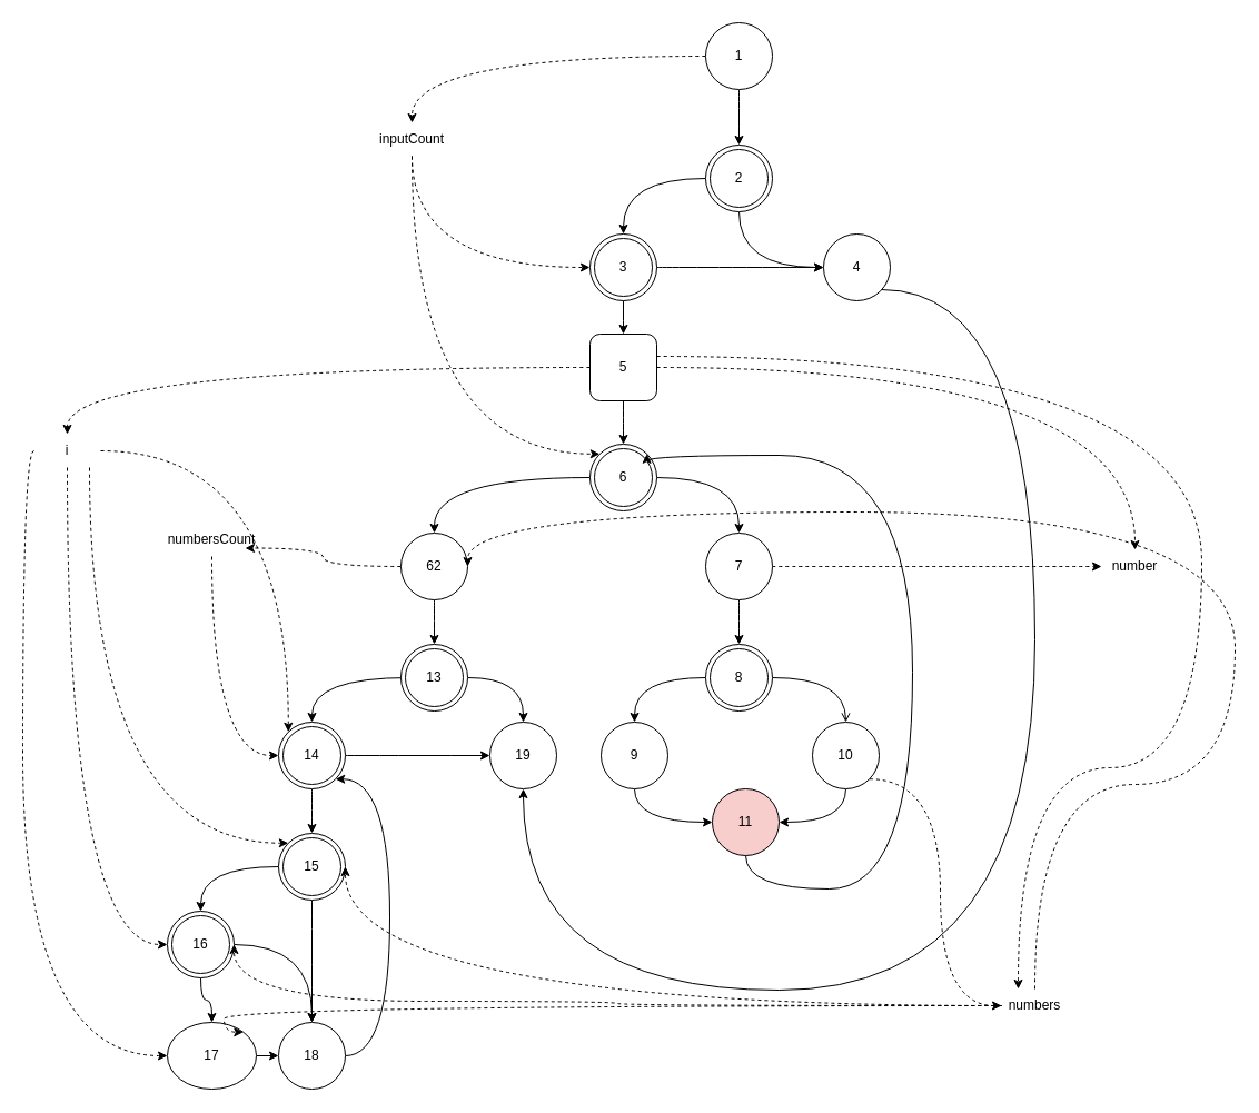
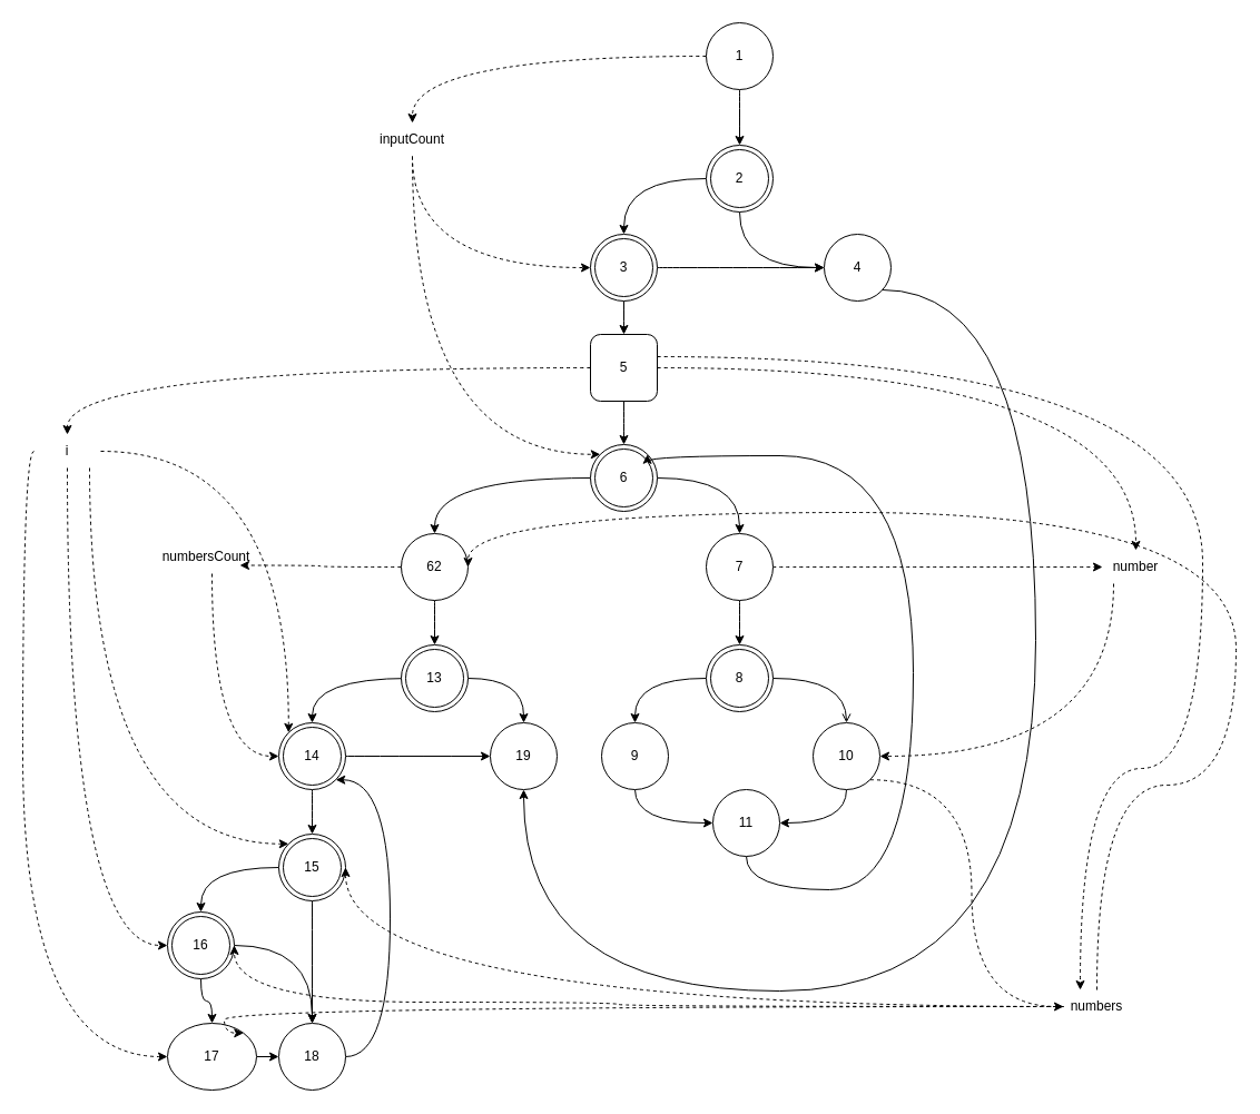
- <mxCell id="70" value="numbersCount" style="text;html=1;strokeColor=none;fillColor=none;align=center;verticalAlign=middle;whiteSpace=wrap;rounded=0;" vertex="1" parent="1"><mxGeometry x="160" y="470" width="60" height="30" as="geometry" /></mxCell>
+ <mxCell id="70" value="numbersCount" style="text;html=1;strokeColor=none;fillColor=none;align=center;verticalAlign=middle;whiteSpace=wrap;rounded=0;" vertex="1" parent="1"><mxGeometry x="155" y="485" width="60" height="30" as="geometry" /></mxCell>
+ <mxCell id="57" style="edgeStyle=orthogonalEdgeStyle;curved=1;rounded=0;orthogonalLoop=1;jettySize=auto;html=1;entryX=1;entryY=0.5;entryDx=0;entryDy=0;dashed=1;" edge="1" parent="1" source="58" target="32"><mxGeometry relative="1" as="geometry"><Array as="points"><mxPoint x="1000" y="679" /></Array></mxGeometry></mxCell>
- <mxCell id="37" value="11" style="ellipse;whiteSpace=wrap;html=1;aspect=fixed;fillColor=#f8cecc;" parent="1" vertex="1"><mxGeometry x="640" y="709" width="60" height="60" as="geometry" /></mxCell>
+ <mxCell id="37" value="11" style="ellipse;whiteSpace=wrap;html=1;aspect=fixed;" parent="1" vertex="1"><mxGeometry x="640" y="709" width="60" height="60" as="geometry" /></mxCell>
- <mxCell id="63" value="numbers" style="text;html=1;strokeColor=none;fillColor=none;align=center;verticalAlign=middle;whiteSpace=wrap;rounded=0;" vertex="1" parent="1"><mxGeometry x="900" y="889" width="60" height="30" as="geometry" /></mxCell>
+ <mxCell id="63" value="numbers" style="text;html=1;strokeColor=none;fillColor=none;align=center;verticalAlign=middle;whiteSpace=wrap;rounded=0;" vertex="1" parent="1"><mxGeometry x="955" y="889" width="60" height="30" as="geometry" /></mxCell>
